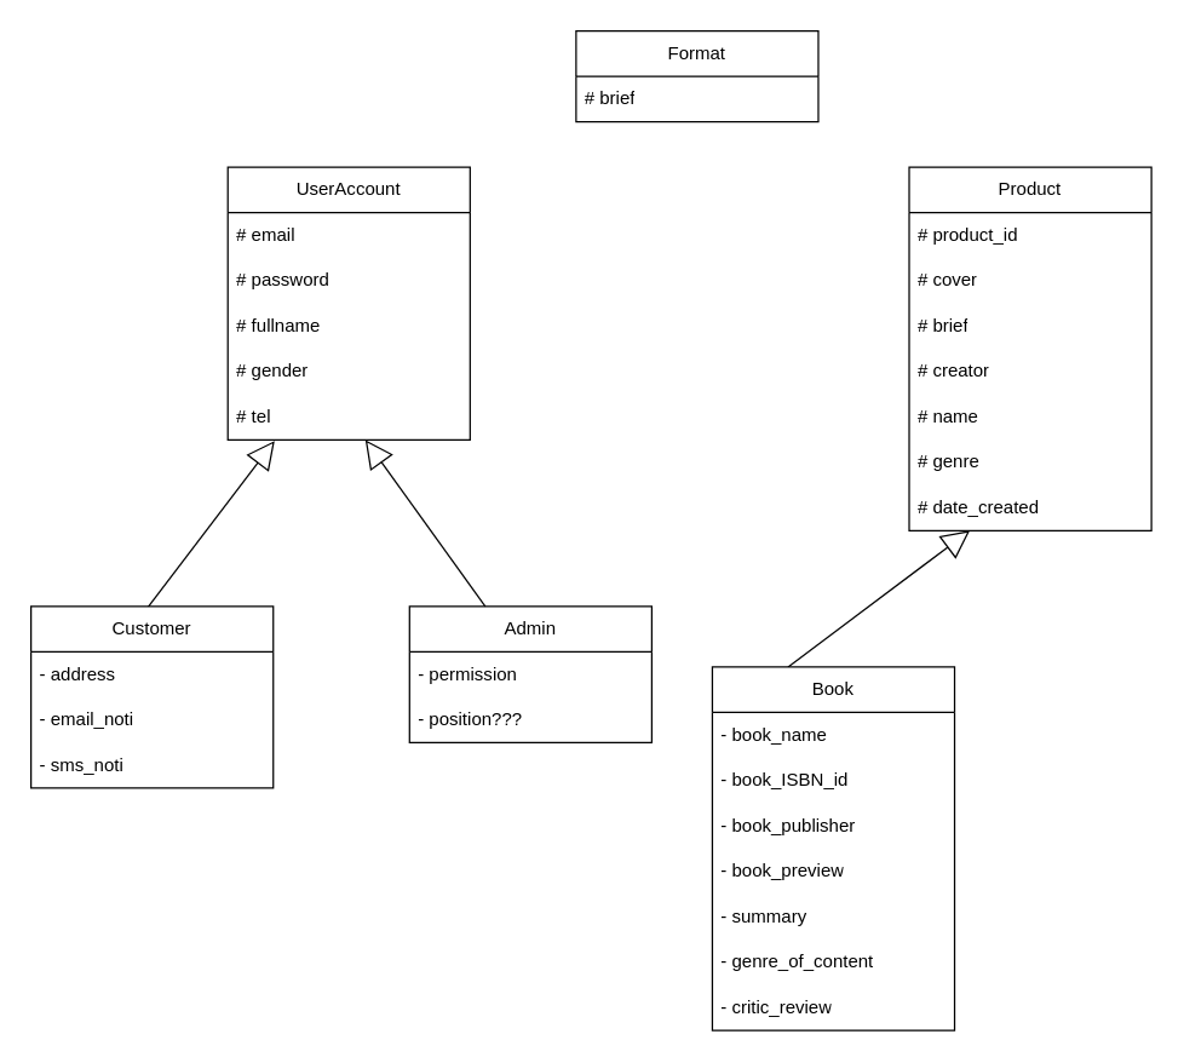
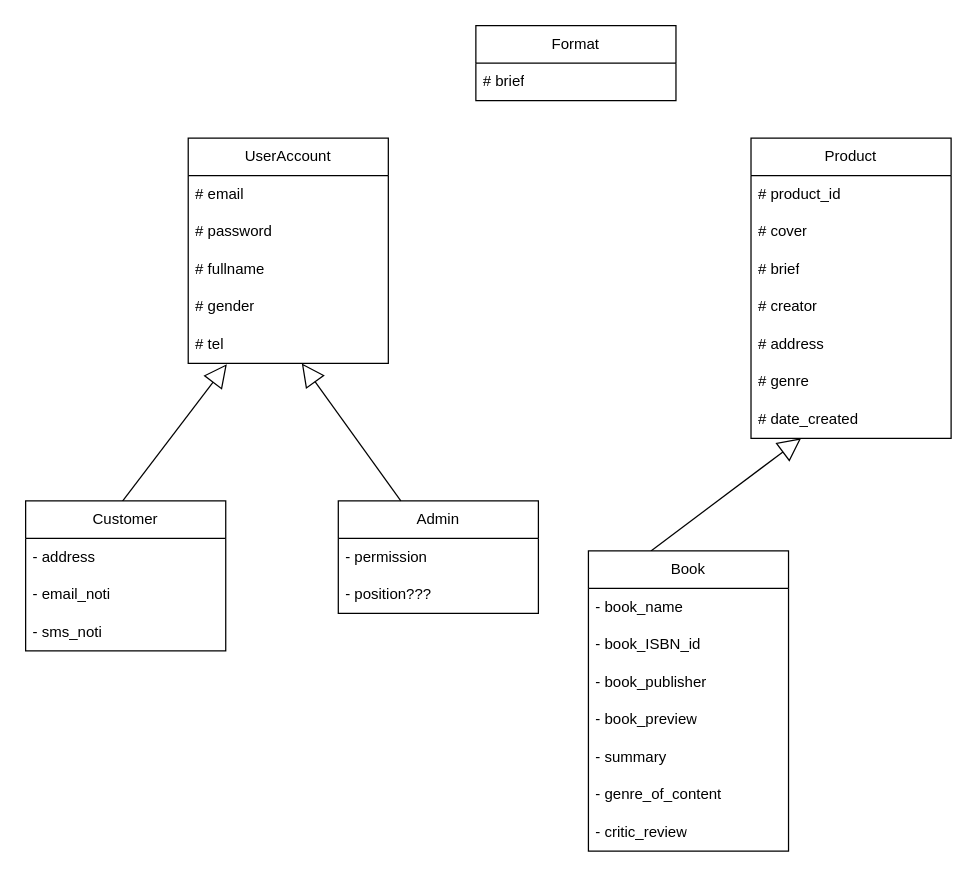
- <mxCell id="24" value="# name" style="text;strokeColor=none;fillColor=none;align=left;verticalAlign=middle;spacingLeft=4;spacingRight=4;overflow=hidden;points=[[0,0.5],[1,0.5]];portConstraint=eastwest;rotatable=0;whiteSpace=wrap;html=1;" vertex="1" parent="19"><mxGeometry y="150" width="160" height="30" as="geometry" /></mxCell>
+ <mxCell id="24" value="# address" style="text;strokeColor=none;fillColor=none;align=left;verticalAlign=middle;spacingLeft=4;spacingRight=4;overflow=hidden;points=[[0,0.5],[1,0.5]];portConstraint=eastwest;rotatable=0;whiteSpace=wrap;html=1;" vertex="1" parent="19"><mxGeometry y="150" width="160" height="30" as="geometry" /></mxCell>
